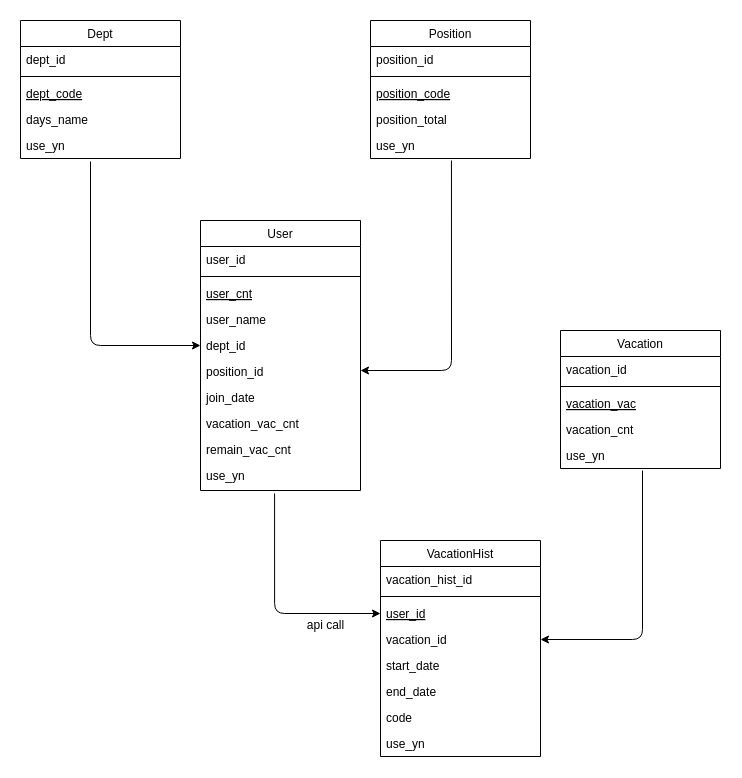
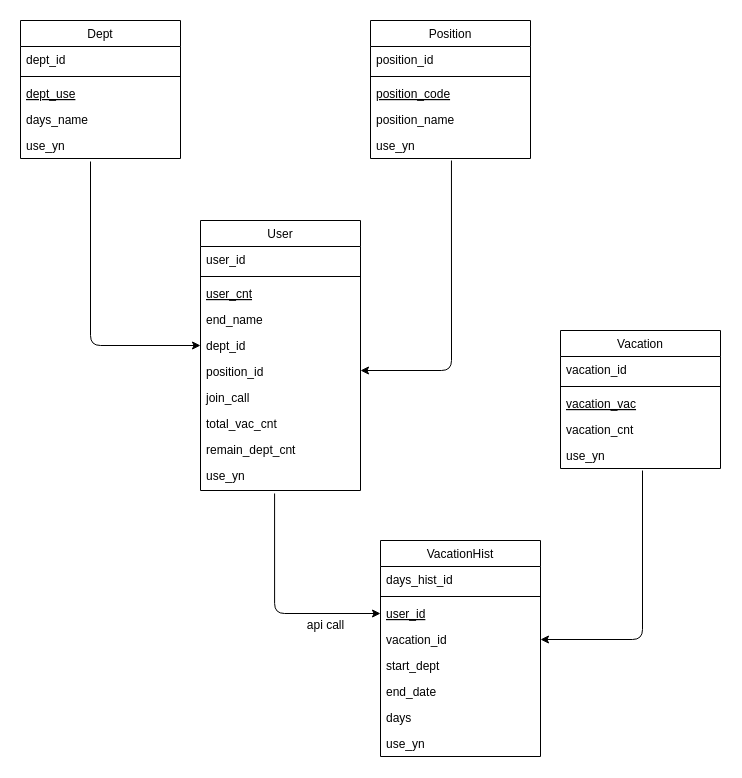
- <mxCell id="5" value="dept_code" style="text;align=left;verticalAlign=top;spacingLeft=4;spacingRight=4;overflow=hidden;rotatable=0;points=[[0,0.5],[1,0.5]];portConstraint=eastwest;fontStyle=4" parent="2" vertex="1"><mxGeometry y="60" width="160" height="26" as="geometry" /></mxCell>
+ <mxCell id="5" value="dept_use" style="text;align=left;verticalAlign=top;spacingLeft=4;spacingRight=4;overflow=hidden;rotatable=0;points=[[0,0.5],[1,0.5]];portConstraint=eastwest;fontStyle=4" parent="2" vertex="1"><mxGeometry y="60" width="160" height="26" as="geometry" /></mxCell>
- <mxCell id="12" value="position_total" style="text;align=left;verticalAlign=top;spacingLeft=4;spacingRight=4;overflow=hidden;rotatable=0;points=[[0,0.5],[1,0.5]];portConstraint=eastwest;" parent="8" vertex="1"><mxGeometry y="86" width="160" height="26" as="geometry" /></mxCell>
+ <mxCell id="12" value="position_name" style="text;align=left;verticalAlign=top;spacingLeft=4;spacingRight=4;overflow=hidden;rotatable=0;points=[[0,0.5],[1,0.5]];portConstraint=eastwest;" parent="8" vertex="1"><mxGeometry y="86" width="160" height="26" as="geometry" /></mxCell>
- <mxCell id="18" value="user_name" style="text;align=left;verticalAlign=top;spacingLeft=4;spacingRight=4;overflow=hidden;rotatable=0;points=[[0,0.5],[1,0.5]];portConstraint=eastwest;" parent="14" vertex="1"><mxGeometry y="86" width="160" height="26" as="geometry" /></mxCell>
+ <mxCell id="18" value="end_name" style="text;align=left;verticalAlign=top;spacingLeft=4;spacingRight=4;overflow=hidden;rotatable=0;points=[[0,0.5],[1,0.5]];portConstraint=eastwest;" parent="14" vertex="1"><mxGeometry y="86" width="160" height="26" as="geometry" /></mxCell>
- <mxCell id="21" value="join_date" style="text;align=left;verticalAlign=top;spacingLeft=4;spacingRight=4;overflow=hidden;rotatable=0;points=[[0,0.5],[1,0.5]];portConstraint=eastwest;" parent="14" vertex="1"><mxGeometry y="164" width="160" height="26" as="geometry" /></mxCell>
+ <mxCell id="21" value="join_call" style="text;align=left;verticalAlign=top;spacingLeft=4;spacingRight=4;overflow=hidden;rotatable=0;points=[[0,0.5],[1,0.5]];portConstraint=eastwest;" parent="14" vertex="1"><mxGeometry y="164" width="160" height="26" as="geometry" /></mxCell>
- <mxCell id="22" value="vacation_vac_cnt&#10;" style="text;align=left;verticalAlign=top;spacingLeft=4;spacingRight=4;overflow=hidden;rotatable=0;points=[[0,0.5],[1,0.5]];portConstraint=eastwest;" parent="14" vertex="1"><mxGeometry y="190" width="160" height="26" as="geometry" /></mxCell>
+ <mxCell id="22" value="total_vac_cnt&#10;" style="text;align=left;verticalAlign=top;spacingLeft=4;spacingRight=4;overflow=hidden;rotatable=0;points=[[0,0.5],[1,0.5]];portConstraint=eastwest;" parent="14" vertex="1"><mxGeometry y="190" width="160" height="26" as="geometry" /></mxCell>
- <mxCell id="23" value="remain_vac_cnt&#10;" style="text;align=left;verticalAlign=top;spacingLeft=4;spacingRight=4;overflow=hidden;rotatable=0;points=[[0,0.5],[1,0.5]];portConstraint=eastwest;" parent="14" vertex="1"><mxGeometry y="216" width="160" height="26" as="geometry" /></mxCell>
+ <mxCell id="23" value="remain_dept_cnt&#10;" style="text;align=left;verticalAlign=top;spacingLeft=4;spacingRight=4;overflow=hidden;rotatable=0;points=[[0,0.5],[1,0.5]];portConstraint=eastwest;" parent="14" vertex="1"><mxGeometry y="216" width="160" height="26" as="geometry" /></mxCell>
- <mxCell id="28" value="vacation_hist_id" style="text;align=left;verticalAlign=top;spacingLeft=4;spacingRight=4;overflow=hidden;rotatable=0;points=[[0,0.5],[1,0.5]];portConstraint=eastwest;" parent="27" vertex="1"><mxGeometry y="26" width="160" height="26" as="geometry" /></mxCell>
+ <mxCell id="28" value="days_hist_id" style="text;align=left;verticalAlign=top;spacingLeft=4;spacingRight=4;overflow=hidden;rotatable=0;points=[[0,0.5],[1,0.5]];portConstraint=eastwest;" parent="27" vertex="1"><mxGeometry y="26" width="160" height="26" as="geometry" /></mxCell>
- <mxCell id="32" value="start_date" style="text;align=left;verticalAlign=top;spacingLeft=4;spacingRight=4;overflow=hidden;rotatable=0;points=[[0,0.5],[1,0.5]];portConstraint=eastwest;" parent="27" vertex="1"><mxGeometry y="112" width="160" height="26" as="geometry" /></mxCell>
+ <mxCell id="32" value="start_dept" style="text;align=left;verticalAlign=top;spacingLeft=4;spacingRight=4;overflow=hidden;rotatable=0;points=[[0,0.5],[1,0.5]];portConstraint=eastwest;" parent="27" vertex="1"><mxGeometry y="112" width="160" height="26" as="geometry" /></mxCell>
- <mxCell id="34" value="code" style="text;align=left;verticalAlign=top;spacingLeft=4;spacingRight=4;overflow=hidden;rotatable=0;points=[[0,0.5],[1,0.5]];portConstraint=eastwest;" parent="27" vertex="1"><mxGeometry y="164" width="160" height="26" as="geometry" /></mxCell>
+ <mxCell id="34" value="days" style="text;align=left;verticalAlign=top;spacingLeft=4;spacingRight=4;overflow=hidden;rotatable=0;points=[[0,0.5],[1,0.5]];portConstraint=eastwest;" parent="27" vertex="1"><mxGeometry y="164" width="160" height="26" as="geometry" /></mxCell>
